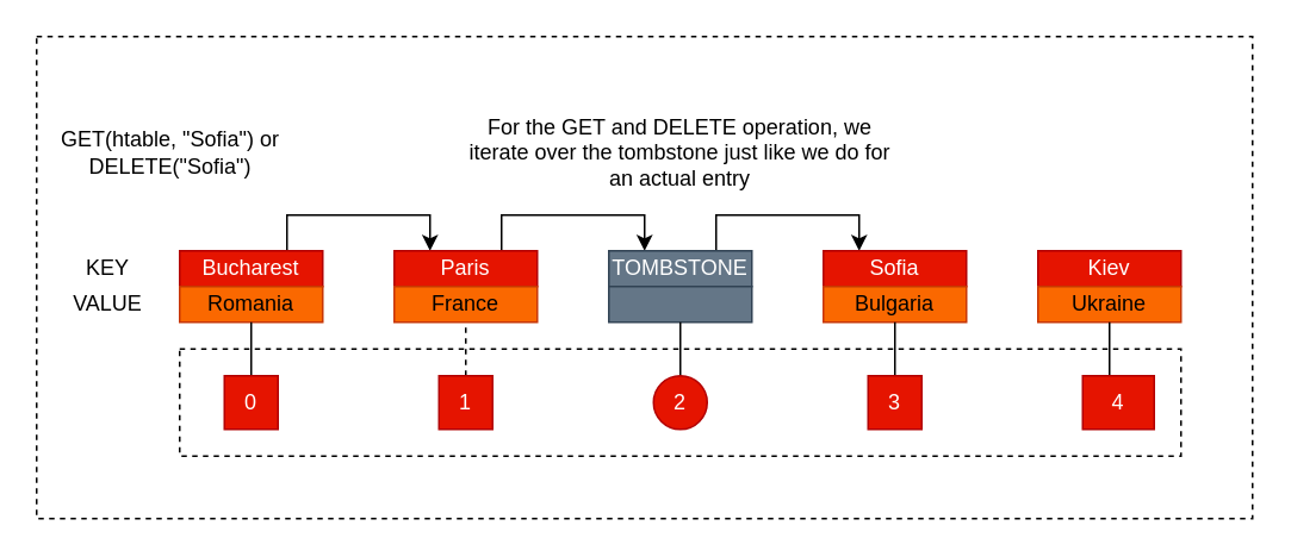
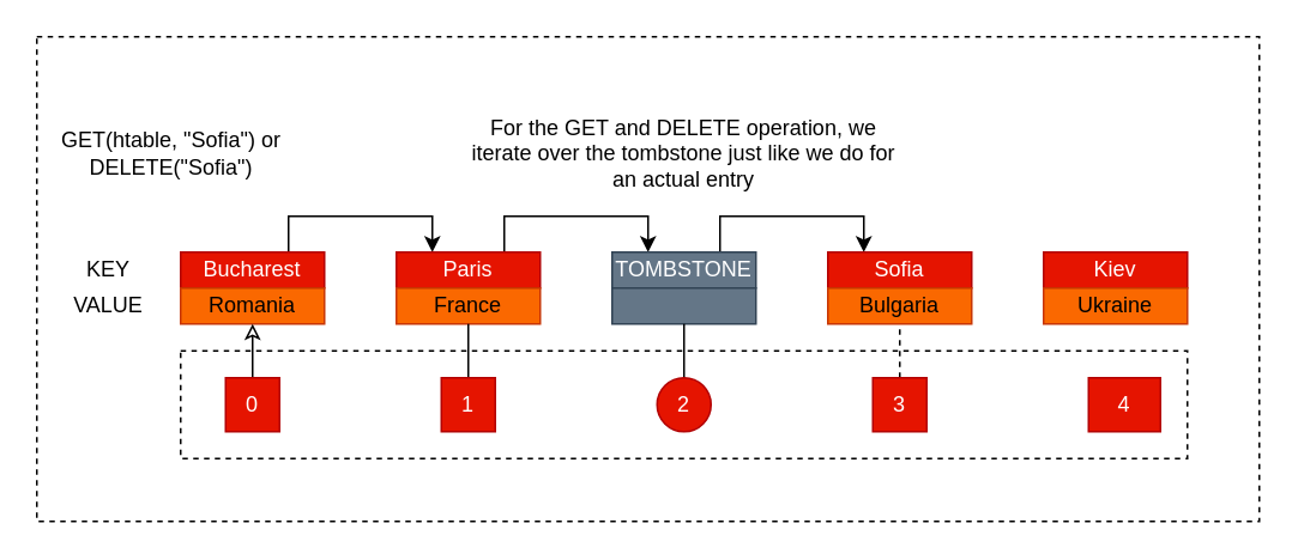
- <mxCell id="19" style="edgeStyle=orthogonalEdgeStyle;rounded=0;orthogonalLoop=1;jettySize=auto;html=1;exitX=0.5;exitY=0;exitDx=0;exitDy=0;entryX=0.5;entryY=1;entryDx=0;entryDy=0;endArrow=none;endFill=0;" edge="1" parent="1" source="20" target="5"><mxGeometry relative="1" as="geometry" /></mxCell>
+ <mxCell id="19" style="edgeStyle=orthogonalEdgeStyle;rounded=0;orthogonalLoop=1;jettySize=auto;html=1;exitX=0.5;exitY=0;exitDx=0;exitDy=0;entryX=0.5;entryY=1;entryDx=0;entryDy=0;endArrow=classic;endFill=0;" edge="1" parent="1" source="20" target="5"><mxGeometry relative="1" as="geometry" /></mxCell>
- <mxCell id="21" style="edgeStyle=orthogonalEdgeStyle;rounded=0;orthogonalLoop=1;jettySize=auto;html=1;exitX=0.5;exitY=0;exitDx=0;exitDy=0;entryX=0.5;entryY=1;entryDx=0;entryDy=0;endArrow=none;endFill=0;dashed=1;" edge="1" parent="1" source="22" target="8"><mxGeometry relative="1" as="geometry" /></mxCell>
+ <mxCell id="21" style="edgeStyle=orthogonalEdgeStyle;rounded=0;orthogonalLoop=1;jettySize=auto;html=1;exitX=0.5;exitY=0;exitDx=0;exitDy=0;entryX=0.5;entryY=1;entryDx=0;entryDy=0;endArrow=none;endFill=0;" edge="1" parent="1" source="22" target="8"><mxGeometry relative="1" as="geometry" /></mxCell>
- <mxCell id="25" style="edgeStyle=orthogonalEdgeStyle;rounded=0;orthogonalLoop=1;jettySize=auto;html=1;exitX=0.5;exitY=0;exitDx=0;exitDy=0;entryX=0.5;entryY=1;entryDx=0;entryDy=0;endArrow=none;endFill=0;" edge="1" parent="1" source="26" target="13"><mxGeometry relative="1" as="geometry" /></mxCell>
+ <mxCell id="25" style="edgeStyle=orthogonalEdgeStyle;rounded=0;orthogonalLoop=1;jettySize=auto;html=1;exitX=0.5;exitY=0;exitDx=0;exitDy=0;entryX=0.5;entryY=1;entryDx=0;entryDy=0;endArrow=none;endFill=0;dashed=1;" edge="1" parent="1" source="26" target="13"><mxGeometry relative="1" as="geometry" /></mxCell>
- <mxCell id="27" style="edgeStyle=orthogonalEdgeStyle;rounded=0;orthogonalLoop=1;jettySize=auto;html=1;exitX=0.5;exitY=0;exitDx=0;exitDy=0;entryX=0.5;entryY=1;entryDx=0;entryDy=0;endArrow=none;endFill=0;" edge="1" parent="1" source="28" target="15"><mxGeometry relative="1" as="geometry" /></mxCell>
